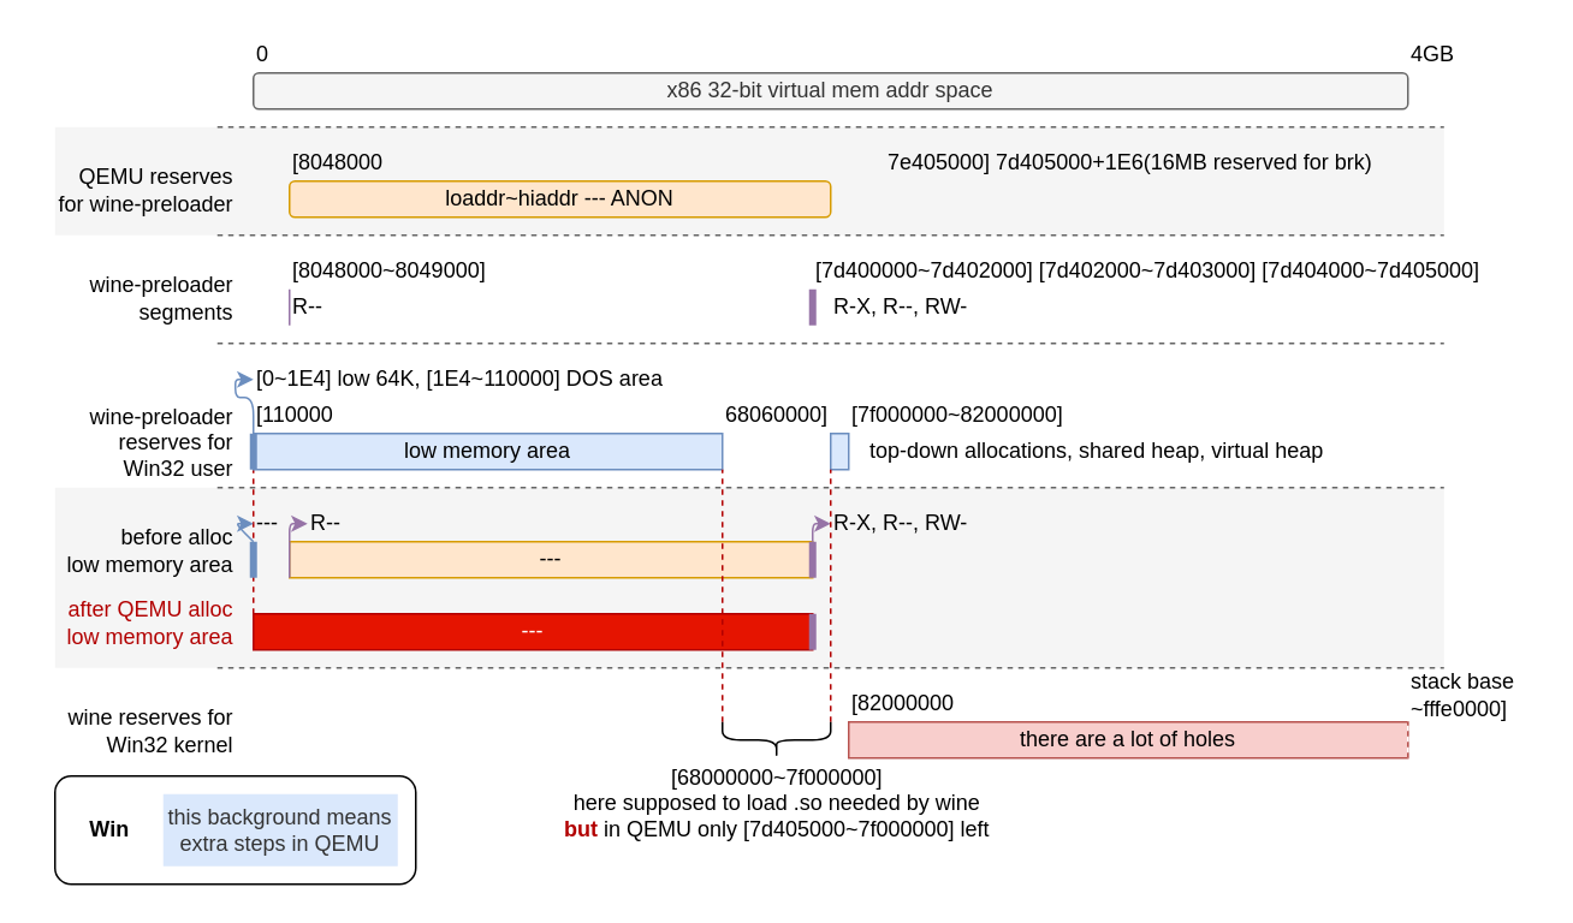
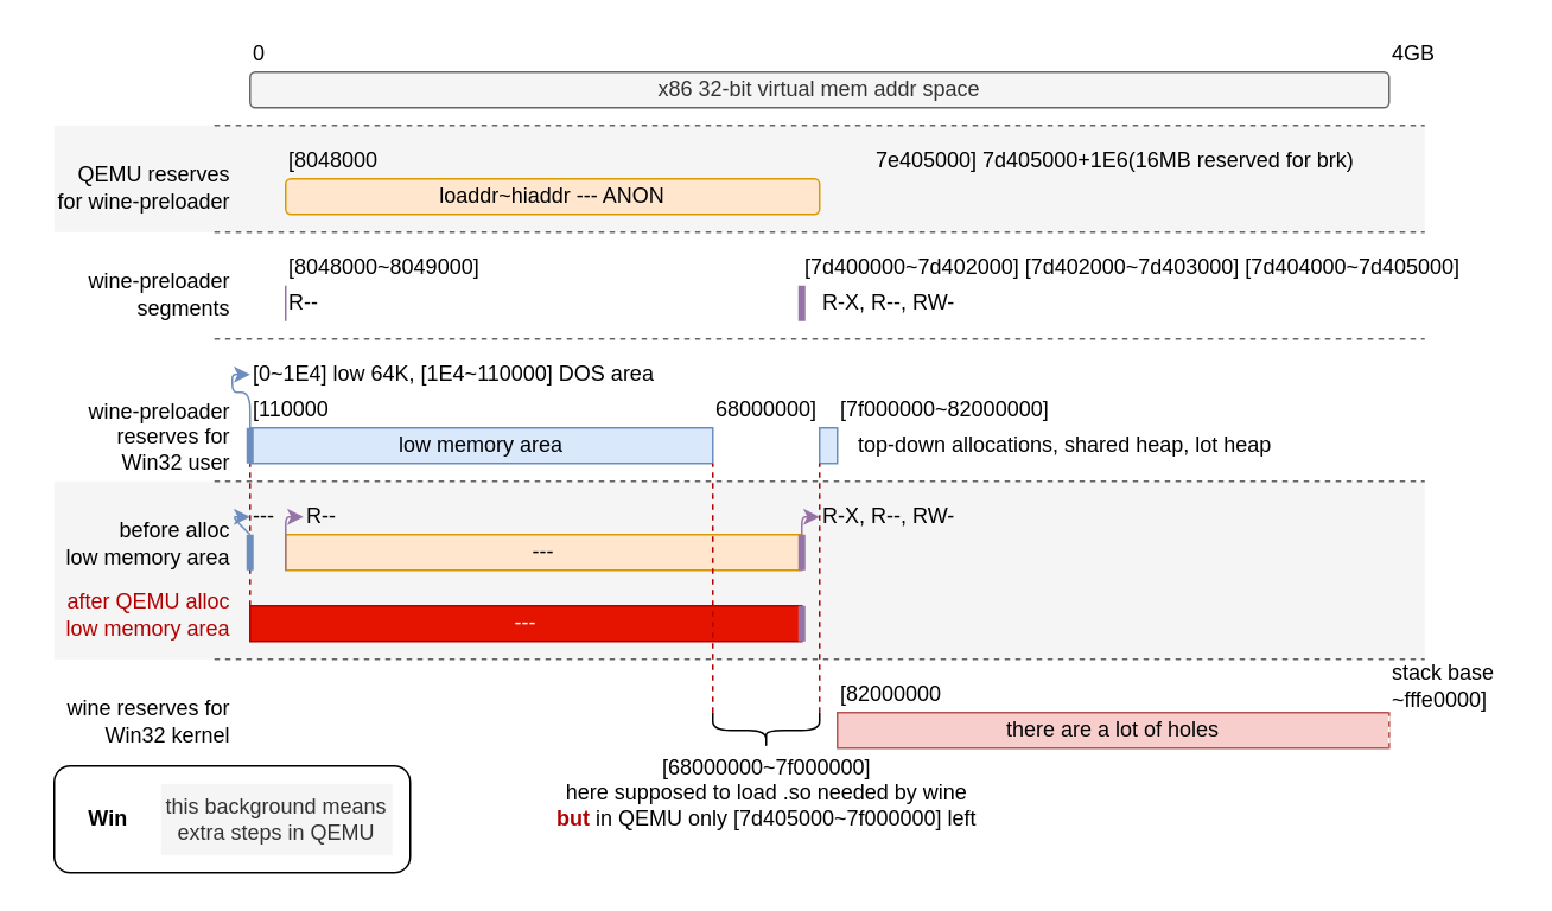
- <mxCell id="25" value="68060000]" style="text;html=1;align=left;verticalAlign=middle;resizable=0;points=[];autosize=1;" parent="1" vertex="1"><mxGeometry x="400" y="220" width="70" height="20" as="geometry" /></mxCell>
+ <mxCell id="25" value="68000000]" style="text;html=1;align=left;verticalAlign=middle;resizable=0;points=[];autosize=1;" parent="1" vertex="1"><mxGeometry x="400" y="220" width="70" height="20" as="geometry" /></mxCell>
- <mxCell id="36" value="top-down allocations, shared heap, virtual heap" style="text;html=1;align=left;verticalAlign=middle;resizable=0;points=[];autosize=1;" parent="1" vertex="1"><mxGeometry x="480" y="240" width="270" height="20" as="geometry" /></mxCell>
+ <mxCell id="36" value="top-down allocations, shared heap, lot heap" style="text;html=1;align=left;verticalAlign=middle;resizable=0;points=[];autosize=1;" parent="1" vertex="1"><mxGeometry x="480" y="240" width="270" height="20" as="geometry" /></mxCell>
- <mxCell id="60" value="this background means extra steps in QEMU" style="rounded=0;whiteSpace=wrap;html=1;strokeWidth=1;fillColor=#dae8fc;fontColor=#333333;strokeColor=none;" vertex="1" parent="1"><mxGeometry x="90" y="440" width="130" height="40" as="geometry" /></mxCell>
+ <mxCell id="60" value="this background means extra steps in QEMU" style="rounded=0;whiteSpace=wrap;html=1;strokeWidth=1;fillColor=#f5f5f5;fontColor=#333333;strokeColor=none;" vertex="1" parent="1"><mxGeometry x="90" y="440" width="130" height="40" as="geometry" /></mxCell>
